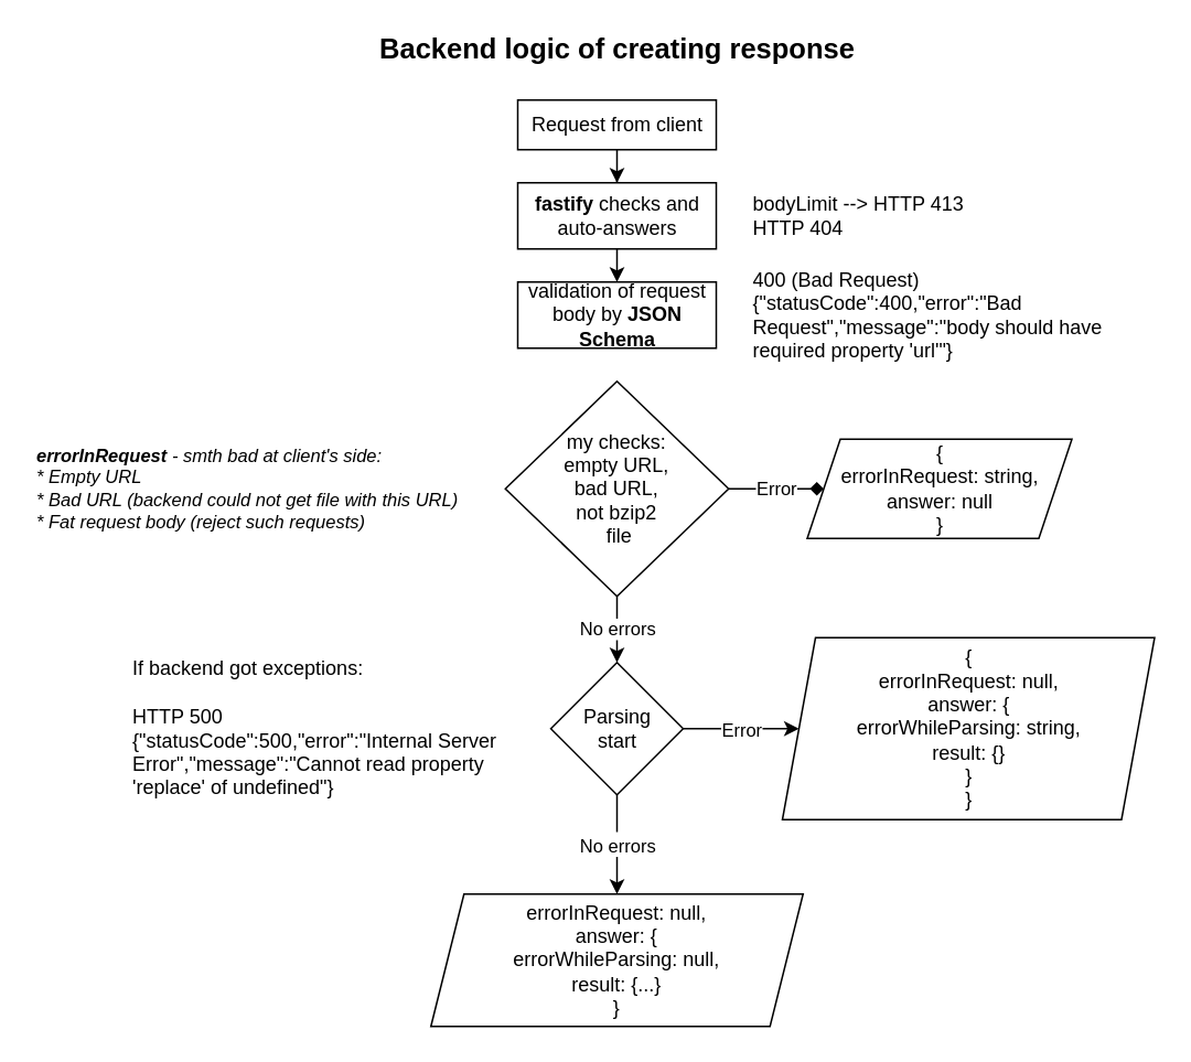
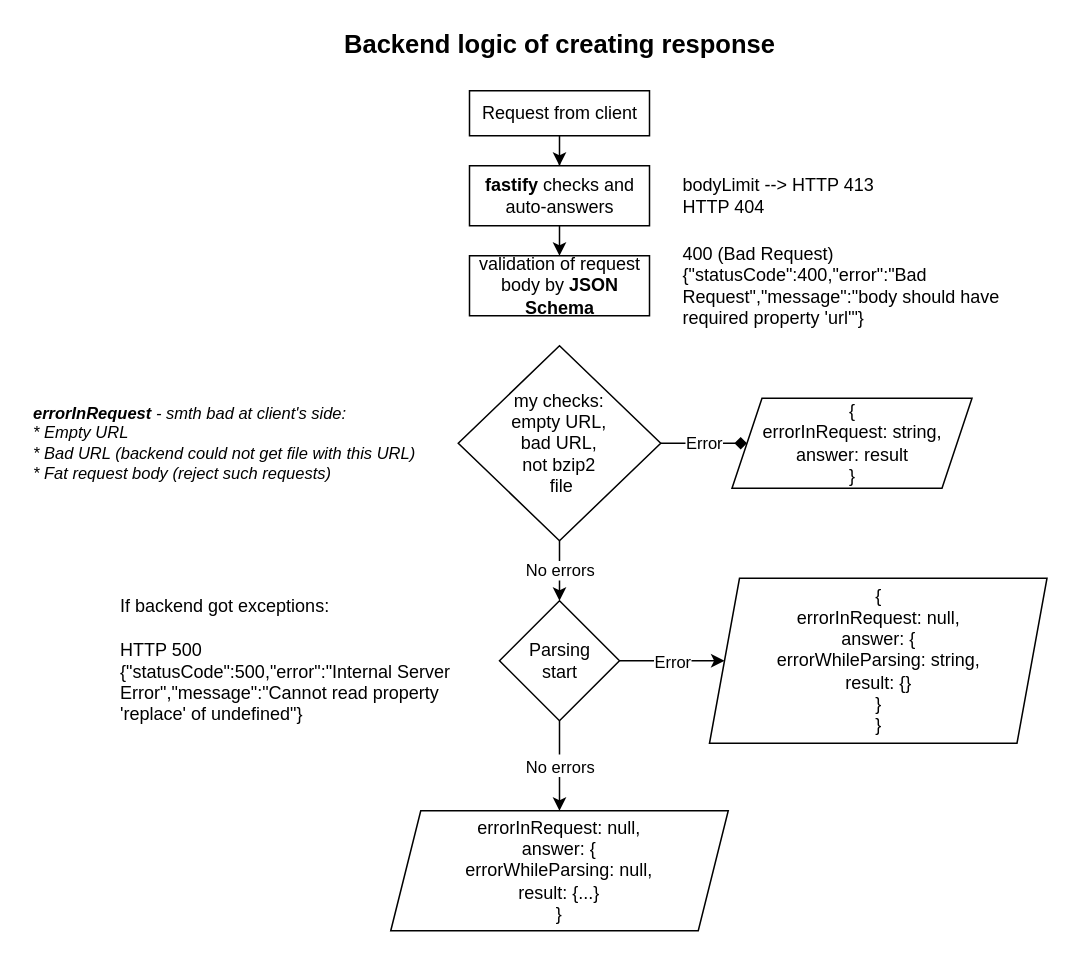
- <mxCell id="13" value="{&lt;br&gt;errorInRequest: string,&lt;br&gt;answer: null&lt;br&gt;}" style="shape=parallelogram;perimeter=parallelogramPerimeter;whiteSpace=wrap;html=1;fixedSize=1;align=center;" parent="1" vertex="1"><mxGeometry x="487.5" y="265" width="160" height="60" as="geometry" /></mxCell>
+ <mxCell id="13" value="{&lt;br&gt;errorInRequest: string,&lt;br&gt;answer: result&lt;br&gt;}" style="shape=parallelogram;perimeter=parallelogramPerimeter;whiteSpace=wrap;html=1;fixedSize=1;align=center;" parent="1" vertex="1"><mxGeometry x="487.5" y="265" width="160" height="60" as="geometry" /></mxCell>
